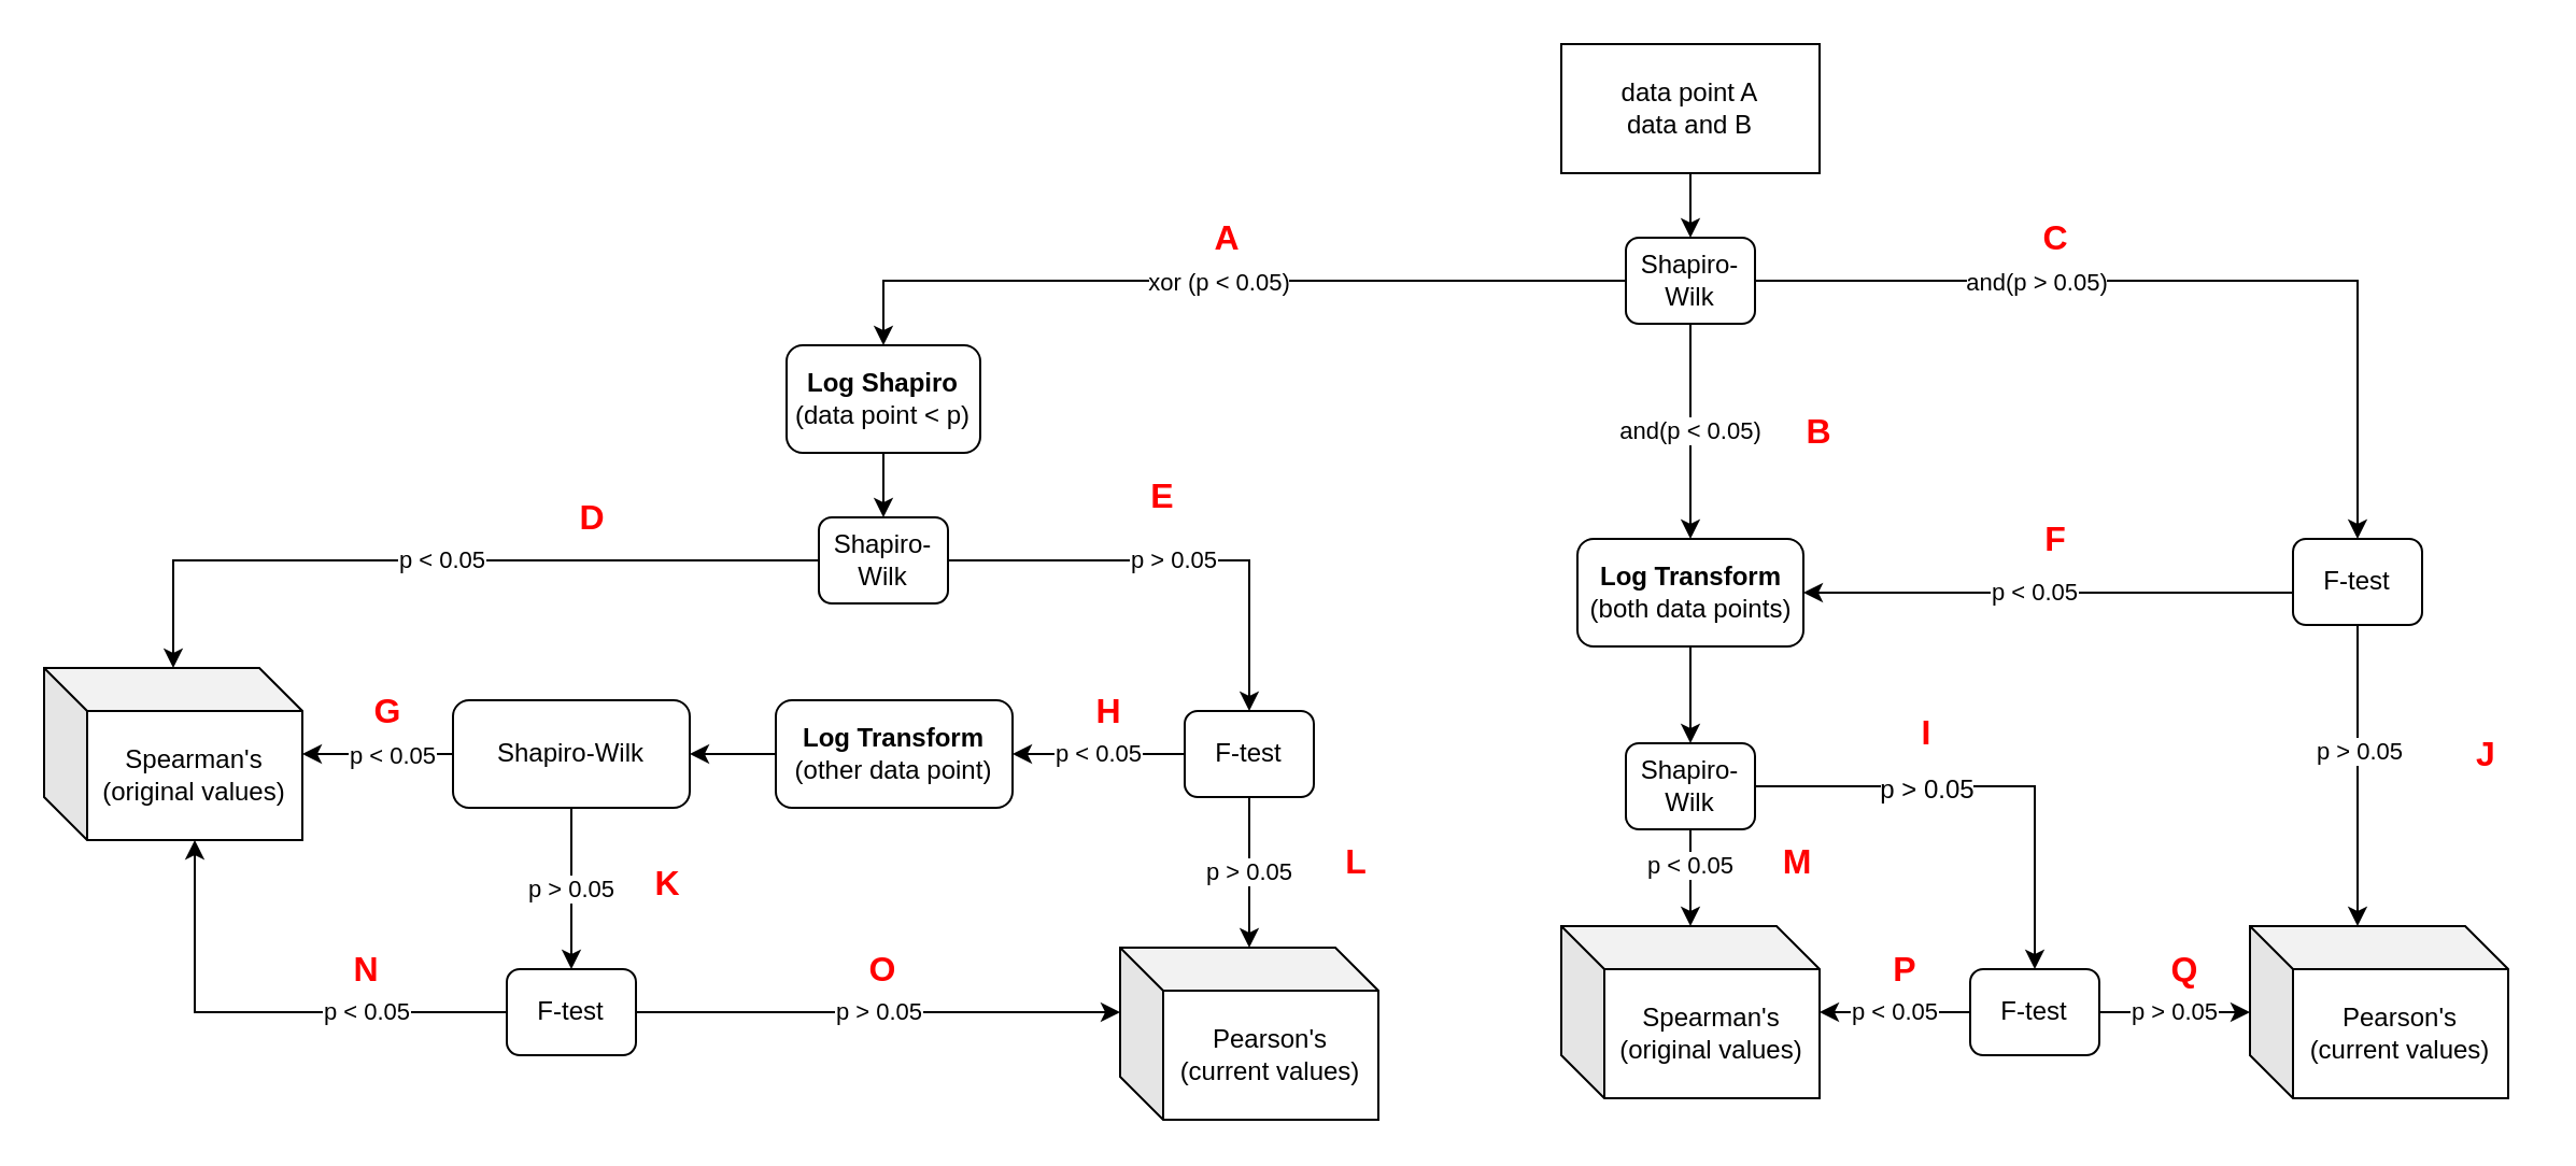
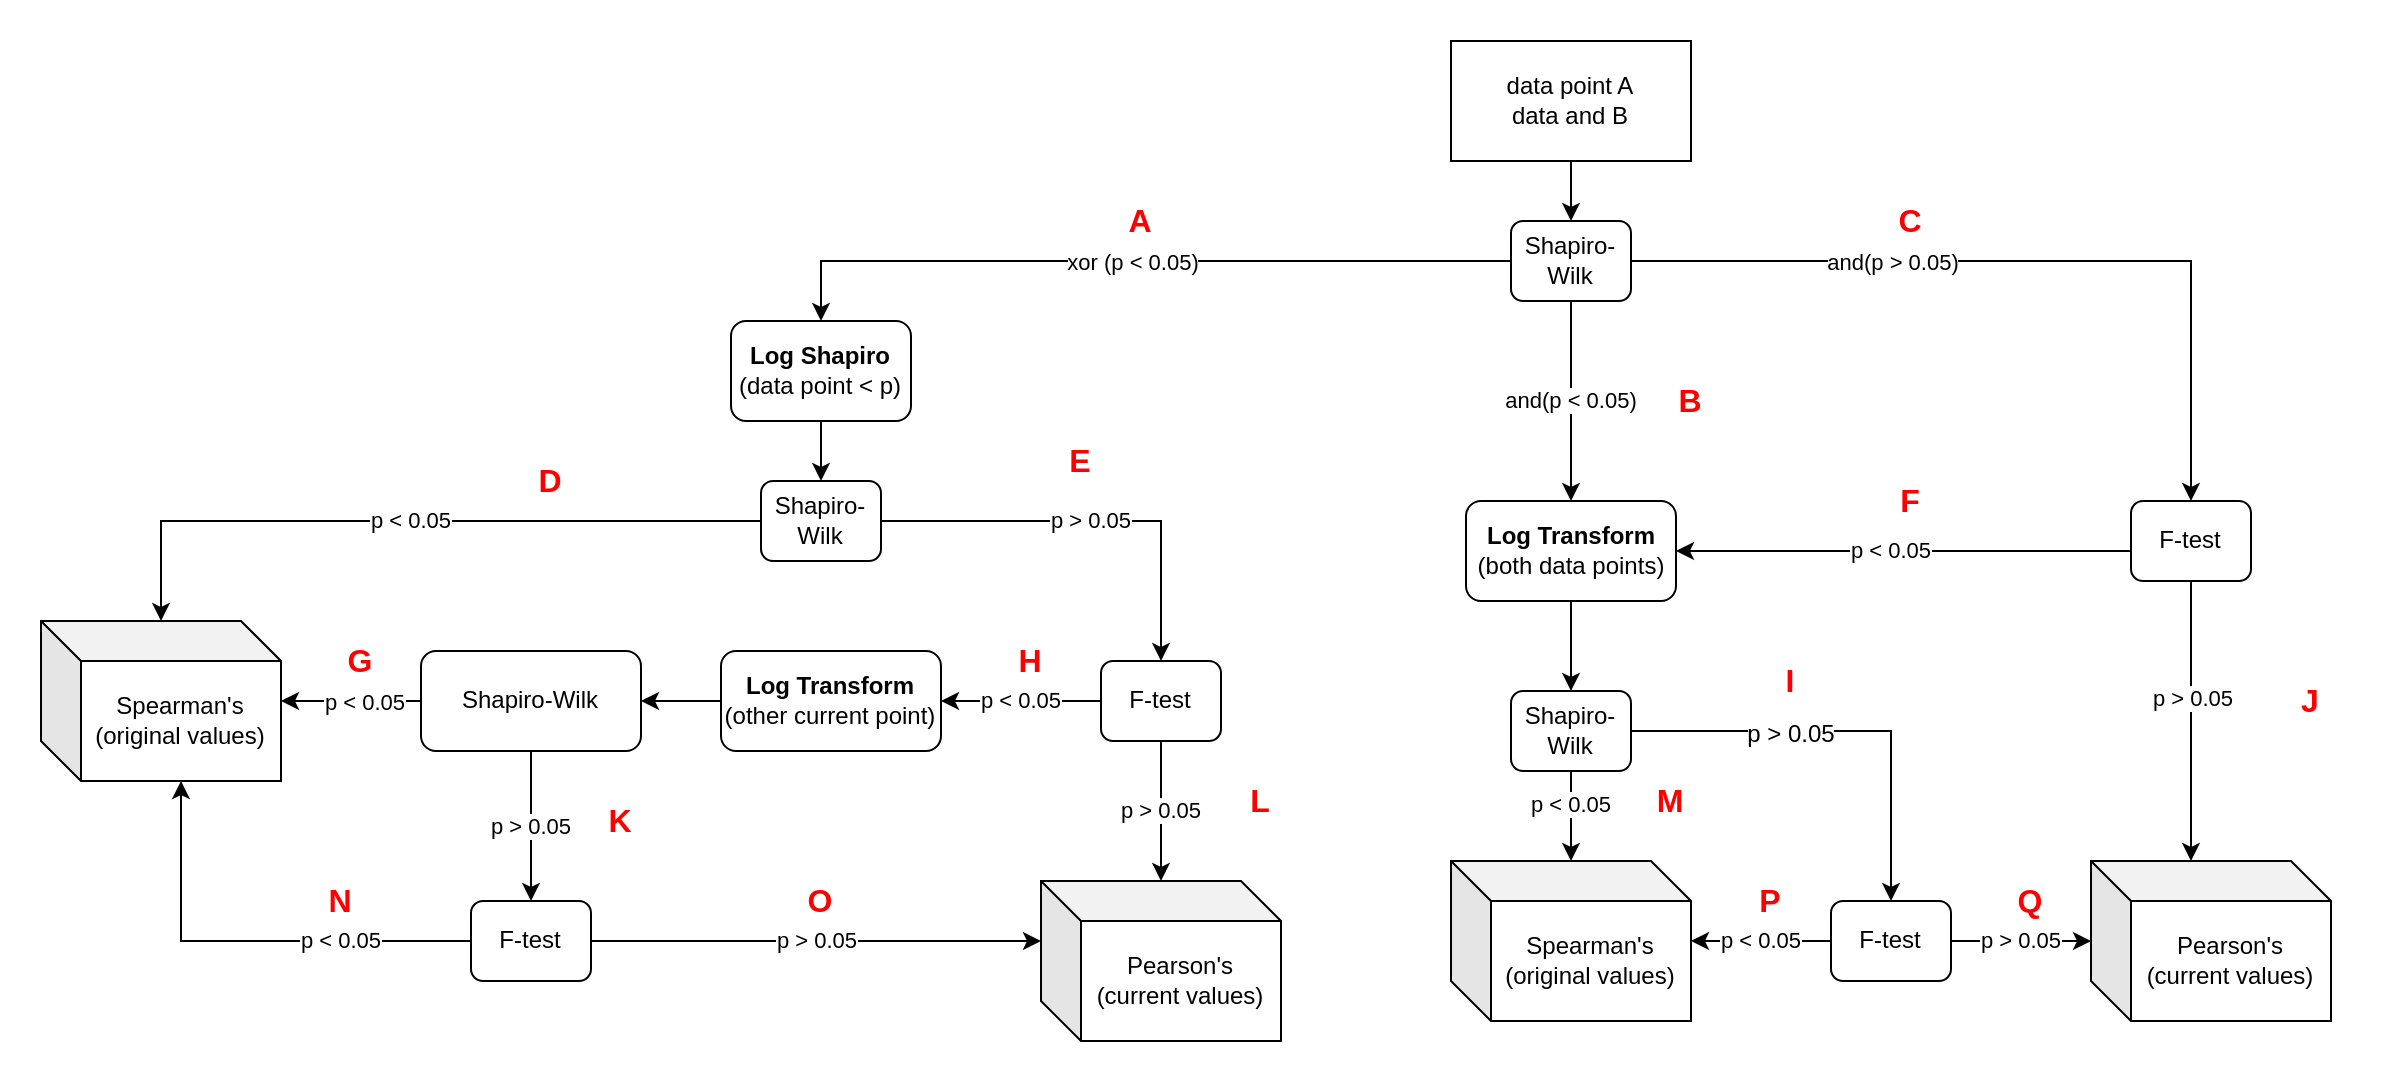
- <mxCell id="61" value="&lt;b&gt;Log Transform&lt;br&gt;&lt;/b&gt;(other data point)" style="rounded=1;whiteSpace=wrap;html=1;" parent="1" vertex="1"><mxGeometry x="360" y="325" width="110" height="50" as="geometry" /></mxCell>
+ <mxCell id="61" value="&lt;b&gt;Log Transform&lt;br&gt;&lt;/b&gt;(other current point)" style="rounded=1;whiteSpace=wrap;html=1;" parent="1" vertex="1"><mxGeometry x="360" y="325" width="110" height="50" as="geometry" /></mxCell>
